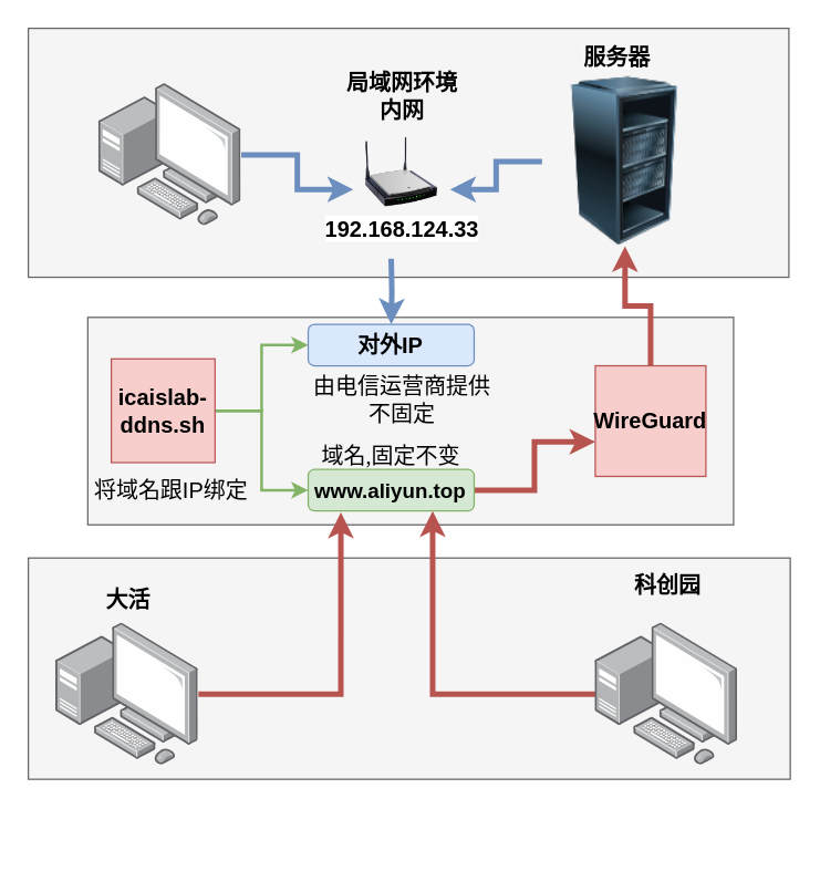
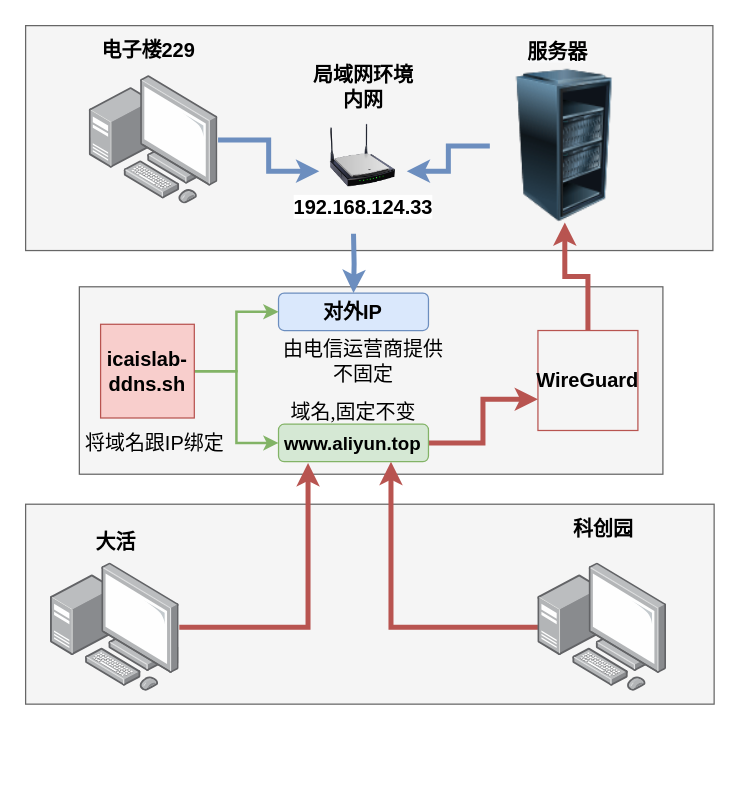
+ <mxCell id="15" value="&lt;font style=&quot;font-size: 16px;&quot;&gt;&lt;b&gt;电子楼229&lt;/b&gt;&lt;/font&gt;" style="text;html=1;align=center;verticalAlign=middle;resizable=0;points=[];autosize=1;strokeColor=none;fillColor=none;" vertex="1" parent="1"><mxGeometry x="72.5" y="30" width="90" height="20" as="geometry" /></mxCell>
- <mxCell id="29" value="&lt;b&gt;WireGuard&lt;/b&gt;" style="whiteSpace=wrap;html=1;aspect=fixed;fontSize=16;fillColor=#f8cecc;strokeColor=#b85450;" vertex="1" parent="1"><mxGeometry x="430" y="264" width="80" height="80" as="geometry" /></mxCell>
+ <mxCell id="29" value="&lt;b&gt;WireGuard&lt;/b&gt;" style="whiteSpace=wrap;html=1;aspect=fixed;fontSize=16;fillColor=#f5f5f5;strokeColor=#b85450;" vertex="1" parent="1"><mxGeometry x="430" y="264" width="80" height="80" as="geometry" /></mxCell>
